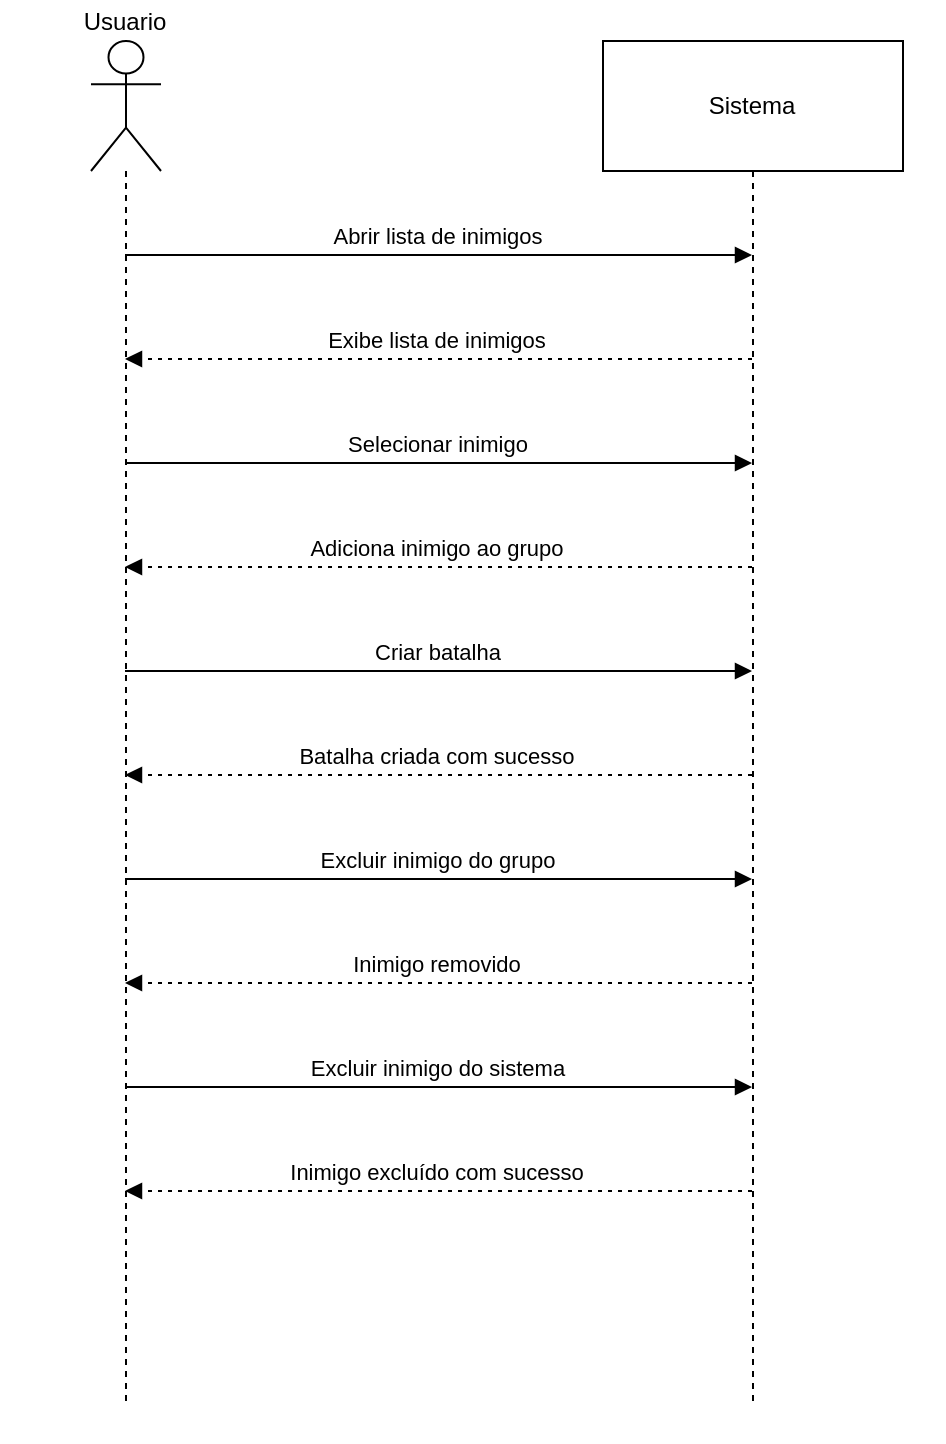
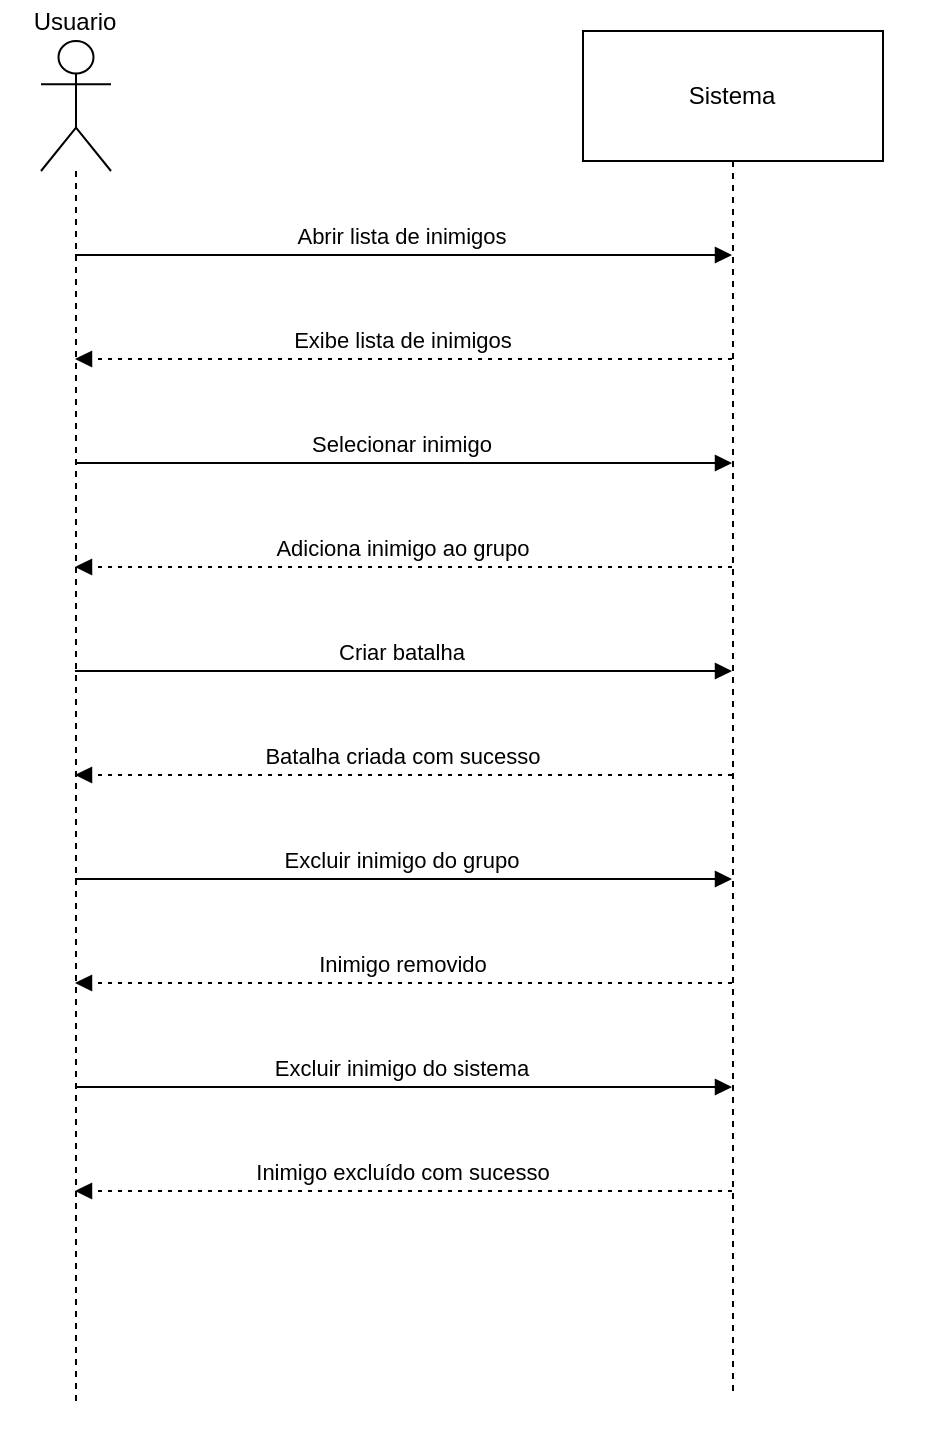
- <mxCell id="2" value="Usuario" style="shape=umlLifeline;perimeter=lifelinePerimeter;whiteSpace=wrap;container=1;dropTarget=0;collapsible=0;recursiveResize=0;outlineConnect=0;portConstraint=eastwest;newEdgeStyle={&quot;edgeStyle&quot;:&quot;elbowEdgeStyle&quot;,&quot;elbow&quot;:&quot;vertical&quot;,&quot;curved&quot;:0,&quot;rounded&quot;:0};participant=umlActor;verticalAlign=bottom;labelPosition=center;verticalLabelPosition=top;align=center;size=65;" vertex="1" parent="1"><mxGeometry x="45" y="20" width="35" height="680" as="geometry" /></mxCell>
+ <mxCell id="2" value="Usuario" style="shape=umlLifeline;perimeter=lifelinePerimeter;whiteSpace=wrap;container=1;dropTarget=0;collapsible=0;recursiveResize=0;outlineConnect=0;portConstraint=eastwest;newEdgeStyle={&quot;edgeStyle&quot;:&quot;elbowEdgeStyle&quot;,&quot;elbow&quot;:&quot;vertical&quot;,&quot;curved&quot;:0,&quot;rounded&quot;:0};participant=umlActor;verticalAlign=bottom;labelPosition=center;verticalLabelPosition=top;align=center;size=65;" vertex="1" parent="1"><mxGeometry x="20" y="20" width="35" height="680" as="geometry" /></mxCell>
- <mxCell id="3" value="Sistema" style="shape=umlLifeline;perimeter=lifelinePerimeter;whiteSpace=wrap;container=1;dropTarget=0;collapsible=0;recursiveResize=0;outlineConnect=0;portConstraint=eastwest;newEdgeStyle={&quot;edgeStyle&quot;:&quot;elbowEdgeStyle&quot;,&quot;elbow&quot;:&quot;vertical&quot;,&quot;curved&quot;:0,&quot;rounded&quot;:0};size=65;" vertex="1" parent="1"><mxGeometry x="301" y="20" width="150" height="680" as="geometry" /></mxCell>
+ <mxCell id="3" value="Sistema" style="shape=umlLifeline;perimeter=lifelinePerimeter;whiteSpace=wrap;container=1;dropTarget=0;collapsible=0;recursiveResize=0;outlineConnect=0;portConstraint=eastwest;newEdgeStyle={&quot;edgeStyle&quot;:&quot;elbowEdgeStyle&quot;,&quot;elbow&quot;:&quot;vertical&quot;,&quot;curved&quot;:0,&quot;rounded&quot;:0};size=65;" vertex="1" parent="1"><mxGeometry x="291" y="15" width="150" height="680" as="geometry" /></mxCell>
